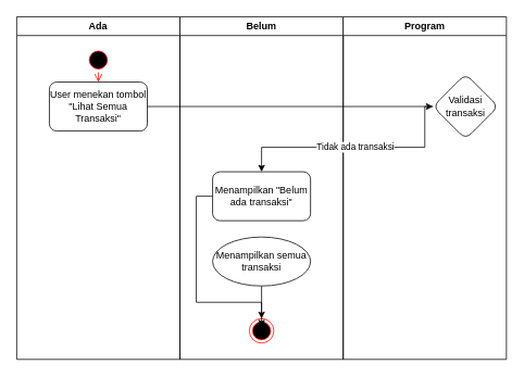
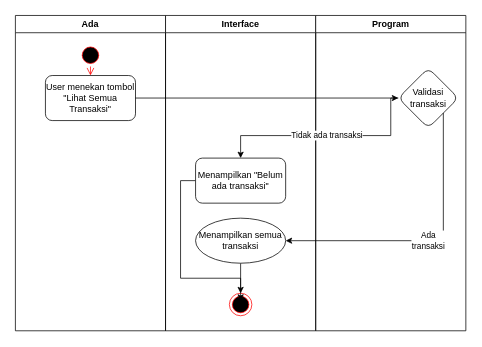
- <mxCell id="6" value="Belum" style="swimlane;" vertex="1" parent="1"><mxGeometry x="220" y="20" width="200" height="420" as="geometry" /></mxCell>
+ <mxCell id="6" value="Interface" style="swimlane;" vertex="1" parent="1"><mxGeometry x="220" y="20" width="200" height="420" as="geometry" /></mxCell>
+ <mxCell id="16" value="Ada&lt;br&gt;transaksi" style="edgeStyle=orthogonalEdgeStyle;rounded=0;orthogonalLoop=1;jettySize=auto;html=1;" edge="1" parent="1" source="13" target="11"><mxGeometry relative="1" as="geometry"><Array as="points"><mxPoint x="590" y="130" /><mxPoint x="590" y="320" /></Array></mxGeometry></mxCell>
